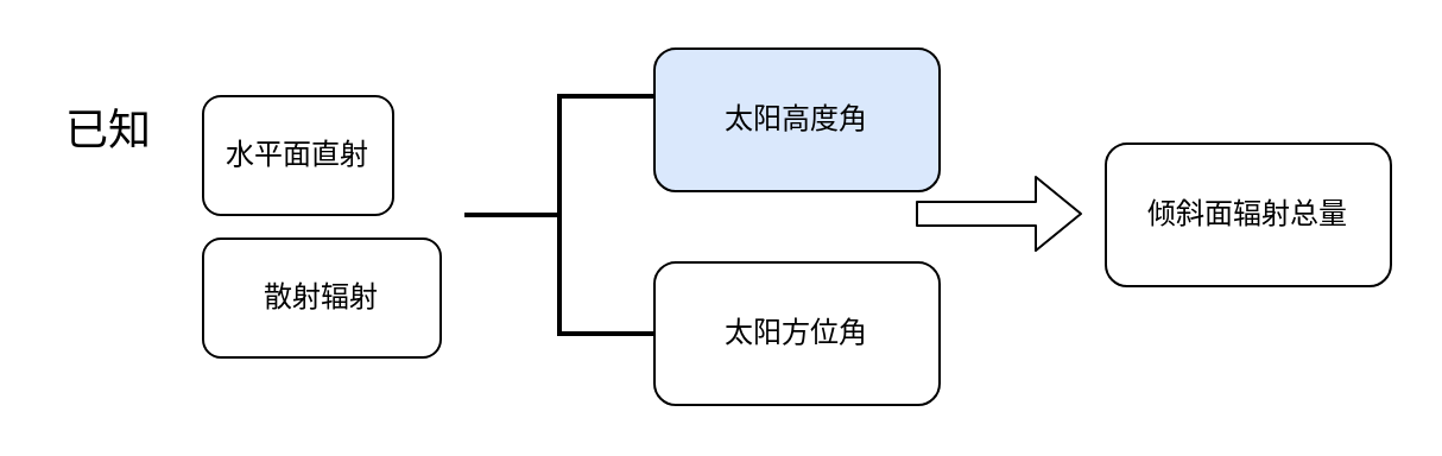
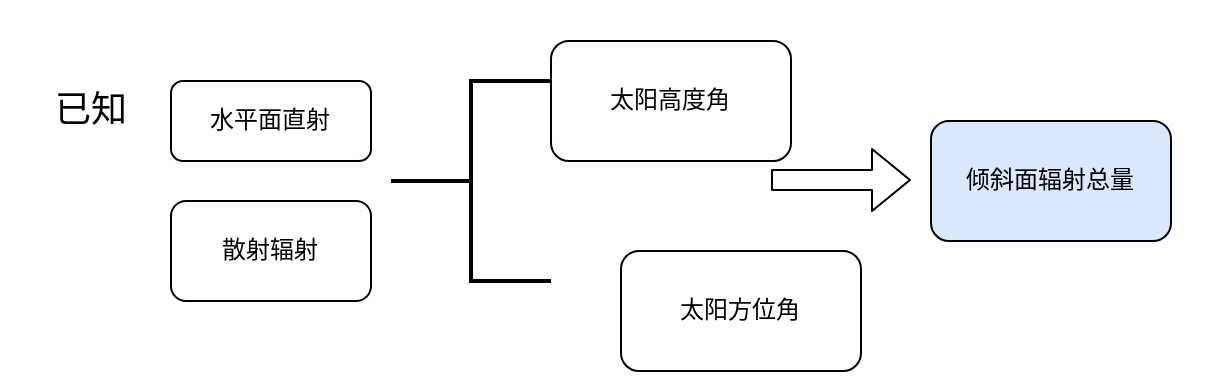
- <mxCell id="4" value="太阳高度角" style="rounded=1;whiteSpace=wrap;html=1;fillColor=#dae8fc;" vertex="1" parent="1"><mxGeometry x="275" y="20" width="120" height="60" as="geometry" /></mxCell>
+ <mxCell id="4" value="太阳高度角" style="rounded=1;whiteSpace=wrap;html=1;" vertex="1" parent="1"><mxGeometry x="275" y="20" width="120" height="60" as="geometry" /></mxCell>
- <mxCell id="2" value="水平面直射" style="rounded=1;whiteSpace=wrap;html=1;" vertex="1" parent="1"><mxGeometry x="85" y="40" width="80" height="50" as="geometry" /></mxCell>
+ <mxCell id="2" value="水平面直射" style="rounded=1;whiteSpace=wrap;html=1;" vertex="1" parent="1"><mxGeometry x="85" y="40" width="100" height="40" as="geometry" /></mxCell>
- <mxCell id="9" value="倾斜面辐射总量" style="rounded=1;whiteSpace=wrap;html=1;" vertex="1" parent="1"><mxGeometry x="465" y="60" width="120" height="60" as="geometry" /></mxCell>
+ <mxCell id="9" value="倾斜面辐射总量" style="rounded=1;whiteSpace=wrap;html=1;fillColor=#dae8fc;" vertex="1" parent="1"><mxGeometry x="465" y="60" width="120" height="60" as="geometry" /></mxCell>
- <mxCell id="5" value="太阳方位角" style="rounded=1;whiteSpace=wrap;html=1;" vertex="1" parent="1"><mxGeometry x="275" y="110" width="120" height="60" as="geometry" /></mxCell>
+ <mxCell id="5" value="太阳方位角" style="rounded=1;whiteSpace=wrap;html=1;" vertex="1" parent="1"><mxGeometry x="310" y="125" width="120" height="60" as="geometry" /></mxCell>
